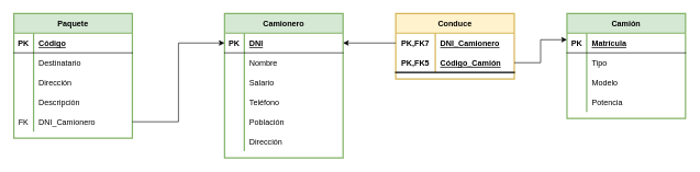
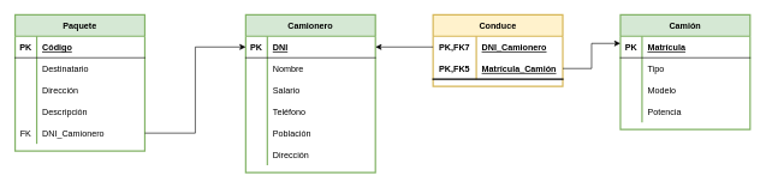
- <mxCell id="44" value="Código_Camión" style="shape=partialRectangle;connectable=0;fillColor=none;top=0;left=0;bottom=0;right=0;align=left;spacingLeft=6;fontStyle=5;overflow=hidden;strokeWidth=2;" parent="42" vertex="1"><mxGeometry x="60" width="120" height="30" as="geometry"><mxRectangle width="120" height="30" as="alternateBounds" /></mxGeometry></mxCell>
+ <mxCell id="44" value="Matrícula_Camión" style="shape=partialRectangle;connectable=0;fillColor=none;top=0;left=0;bottom=0;right=0;align=left;spacingLeft=6;fontStyle=5;overflow=hidden;strokeWidth=2;" parent="42" vertex="1"><mxGeometry x="60" width="120" height="30" as="geometry"><mxRectangle width="120" height="30" as="alternateBounds" /></mxGeometry></mxCell>
